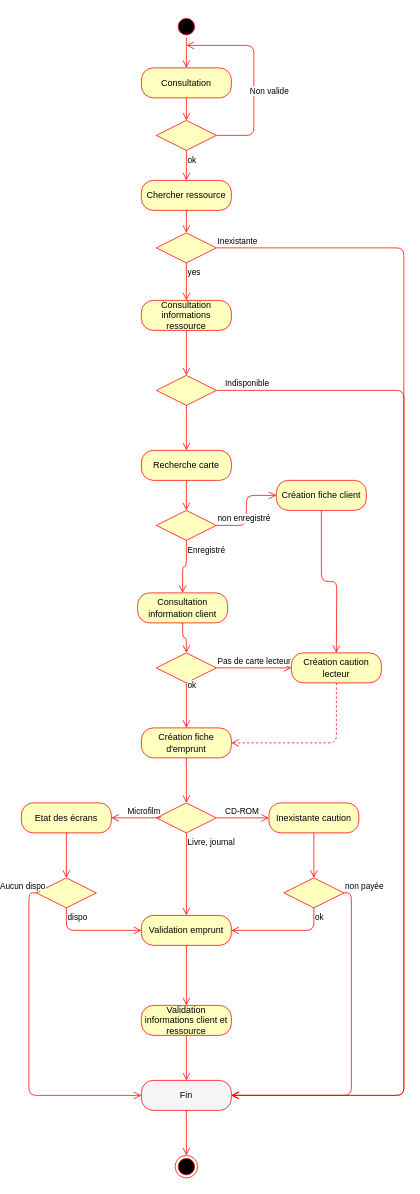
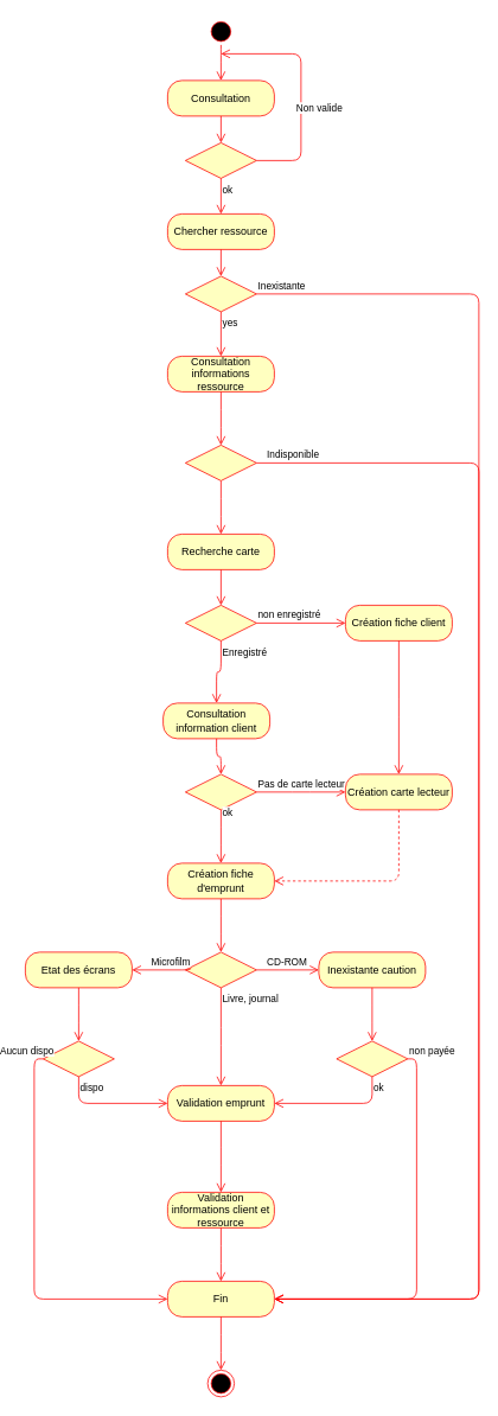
- <mxCell id="22" value="Création fiche client" style="rounded=1;whiteSpace=wrap;html=1;arcSize=40;fontColor=#000000;fillColor=#ffffc0;strokeColor=#ff0000;" parent="1" vertex="1"><mxGeometry x="360" y="640" width="120" height="40" as="geometry" /></mxCell>
+ <mxCell id="22" value="Création fiche client" style="rounded=1;whiteSpace=wrap;html=1;arcSize=40;fontColor=#000000;fillColor=#ffffc0;strokeColor=#ff0000;" parent="1" vertex="1"><mxGeometry x="380" y="680" width="120" height="40" as="geometry" /></mxCell>
- <mxCell id="31" value="Création caution lecteur" style="rounded=1;whiteSpace=wrap;html=1;arcSize=40;fontColor=#000000;fillColor=#ffffc0;strokeColor=#ff0000;" parent="1" vertex="1"><mxGeometry x="380" y="870" width="120" height="40" as="geometry" /></mxCell>
+ <mxCell id="31" value="Création carte lecteur" style="rounded=1;whiteSpace=wrap;html=1;arcSize=40;fontColor=#000000;fillColor=#ffffc0;strokeColor=#ff0000;" parent="1" vertex="1"><mxGeometry x="380" y="870" width="120" height="40" as="geometry" /></mxCell>
- <mxCell id="54" value="Fin" style="rounded=1;whiteSpace=wrap;html=1;arcSize=40;fontColor=#000000;fillColor=#f5f5f5;strokeColor=#ff0000;" parent="1" vertex="1"><mxGeometry x="180" y="1440" width="120" height="40" as="geometry" /></mxCell>
+ <mxCell id="54" value="Fin" style="rounded=1;whiteSpace=wrap;html=1;arcSize=40;fontColor=#000000;fillColor=#ffffc0;strokeColor=#ff0000;" parent="1" vertex="1"><mxGeometry x="180" y="1440" width="120" height="40" as="geometry" /></mxCell>
